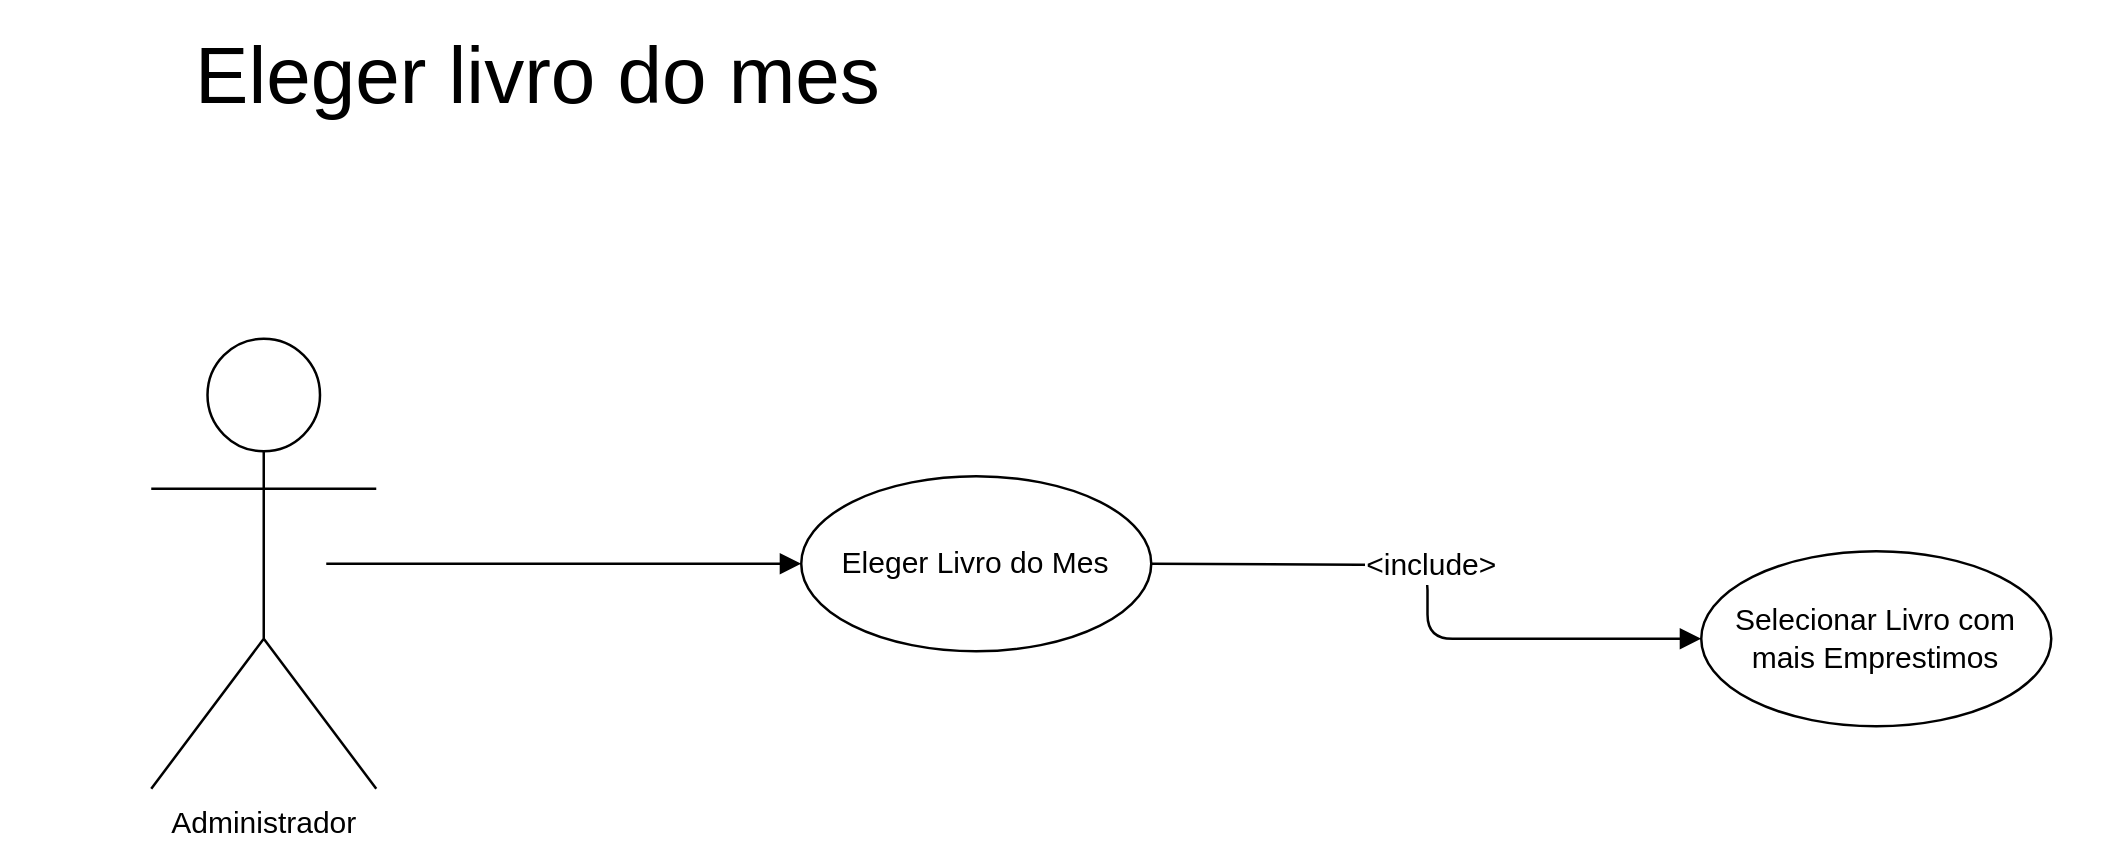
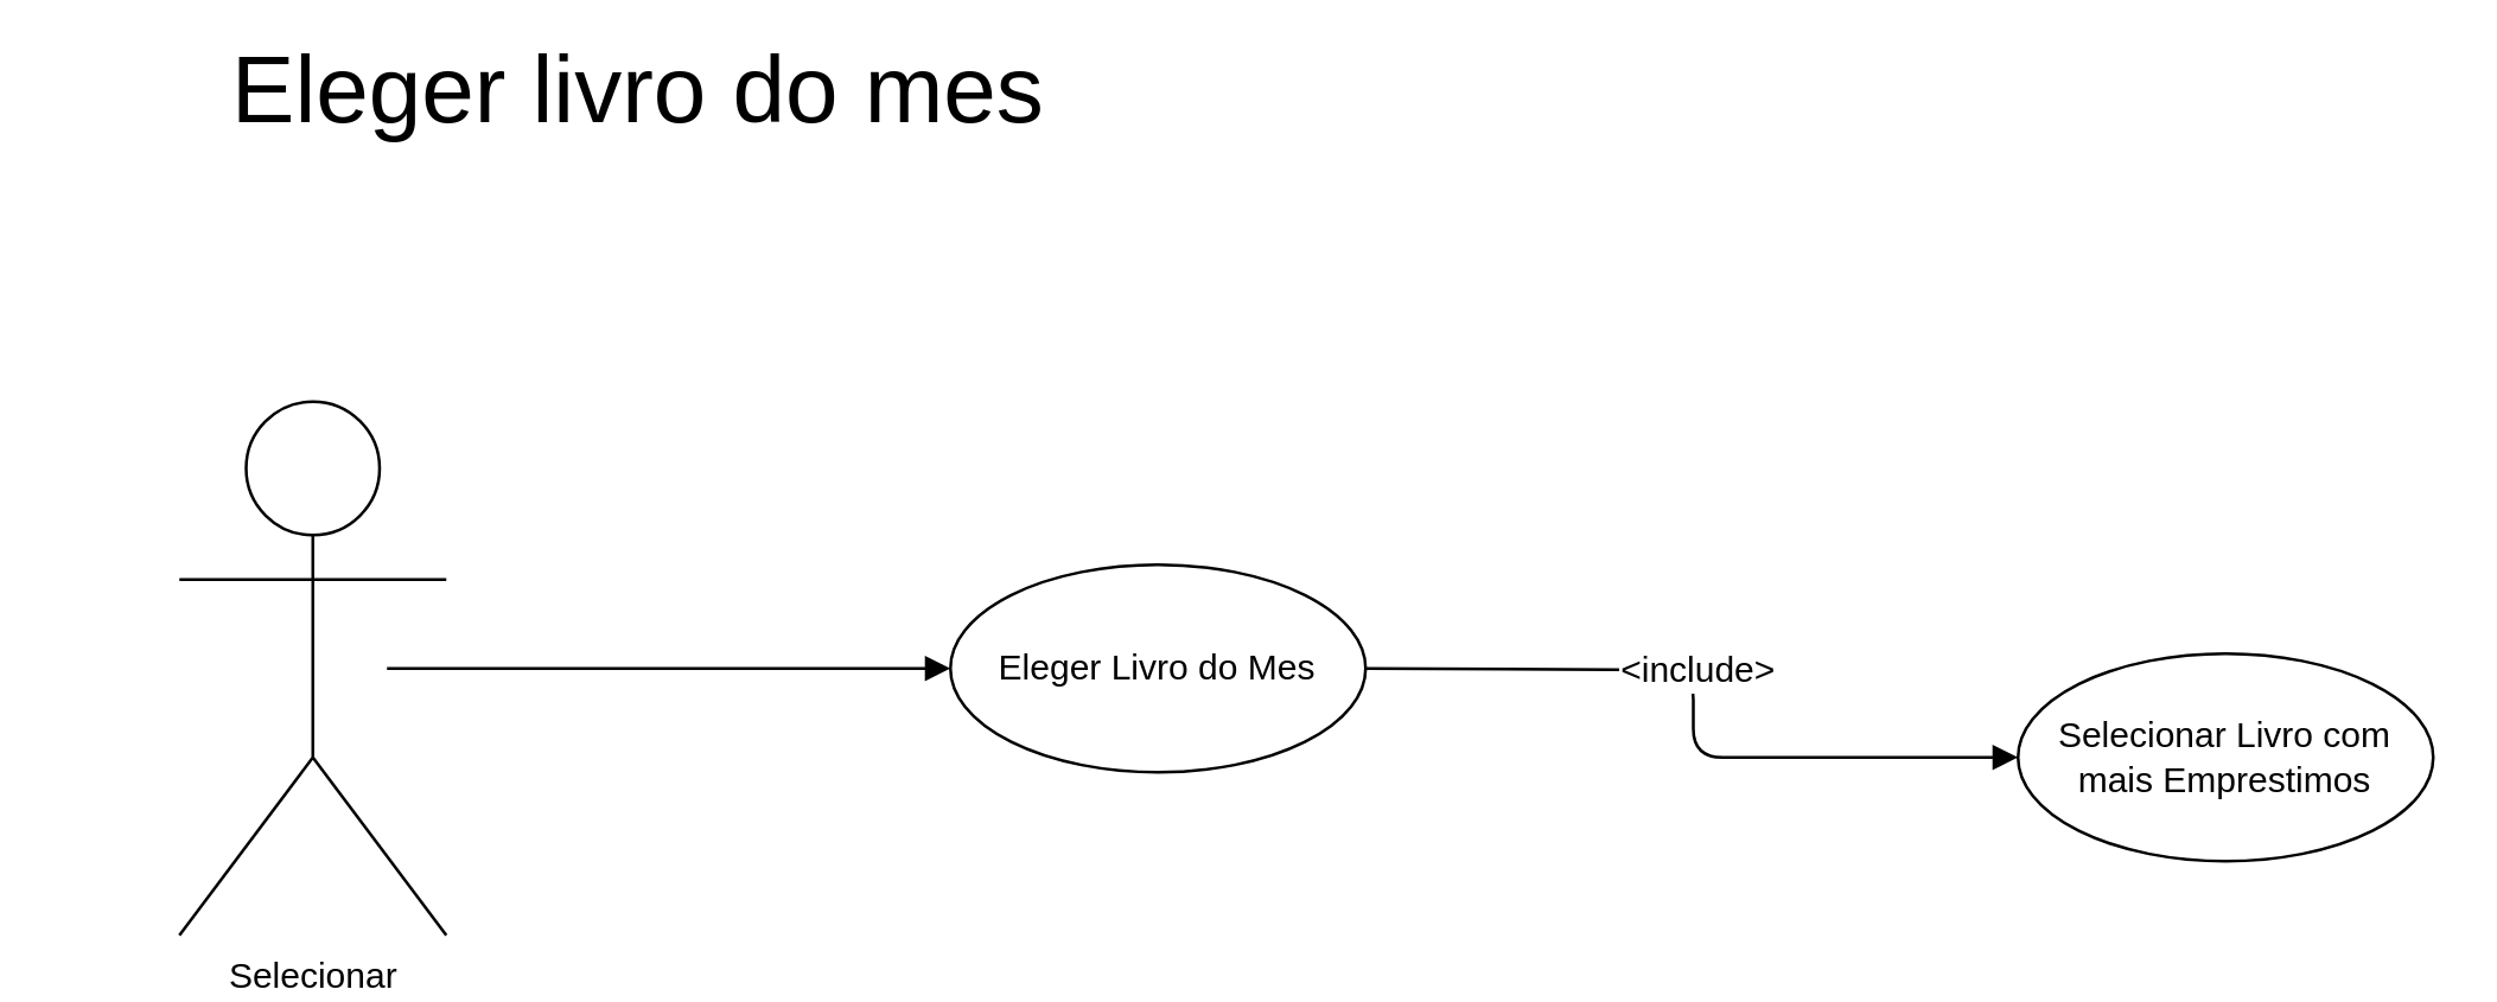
- <mxCell id="3" value="Administrador" style="shape=umlActor;verticalLabelPosition=bottom;labelBackgroundColor=#ffffff;verticalAlign=top;html=1;outlineConnect=0;" parent="1" vertex="1"><mxGeometry x="60" y="135" width="90" height="180" as="geometry" /></mxCell>
+ <mxCell id="3" value="Selecionar" style="shape=umlActor;verticalLabelPosition=bottom;labelBackgroundColor=#ffffff;verticalAlign=top;html=1;outlineConnect=0;" parent="1" vertex="1"><mxGeometry x="60" y="135" width="90" height="180" as="geometry" /></mxCell>
